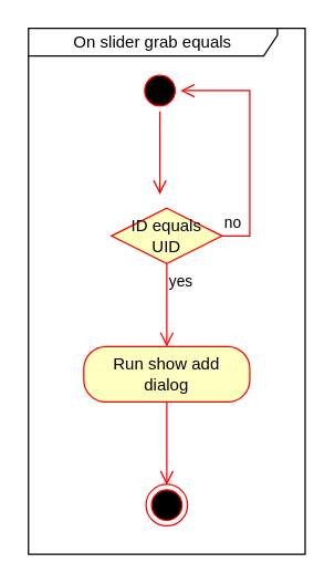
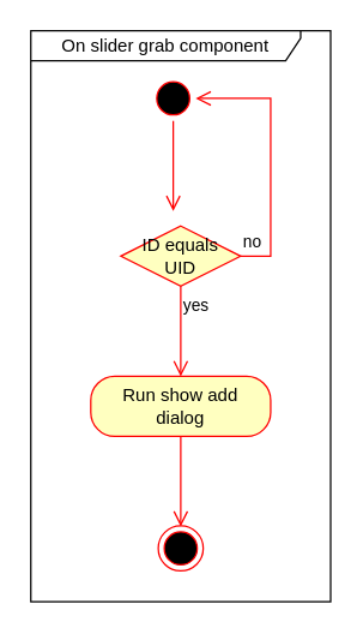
- <mxCell id="10" value="On slider grab equals" style="shape=umlFrame;whiteSpace=wrap;html=1;pointerEvents=0;width=180;height=20;" vertex="1" parent="1"><mxGeometry x="20" y="20" width="200" height="380" as="geometry" /></mxCell>
+ <mxCell id="10" value="On slider grab component" style="shape=umlFrame;whiteSpace=wrap;html=1;pointerEvents=0;width=180;height=20;" vertex="1" parent="1"><mxGeometry x="20" y="20" width="200" height="380" as="geometry" /></mxCell>
